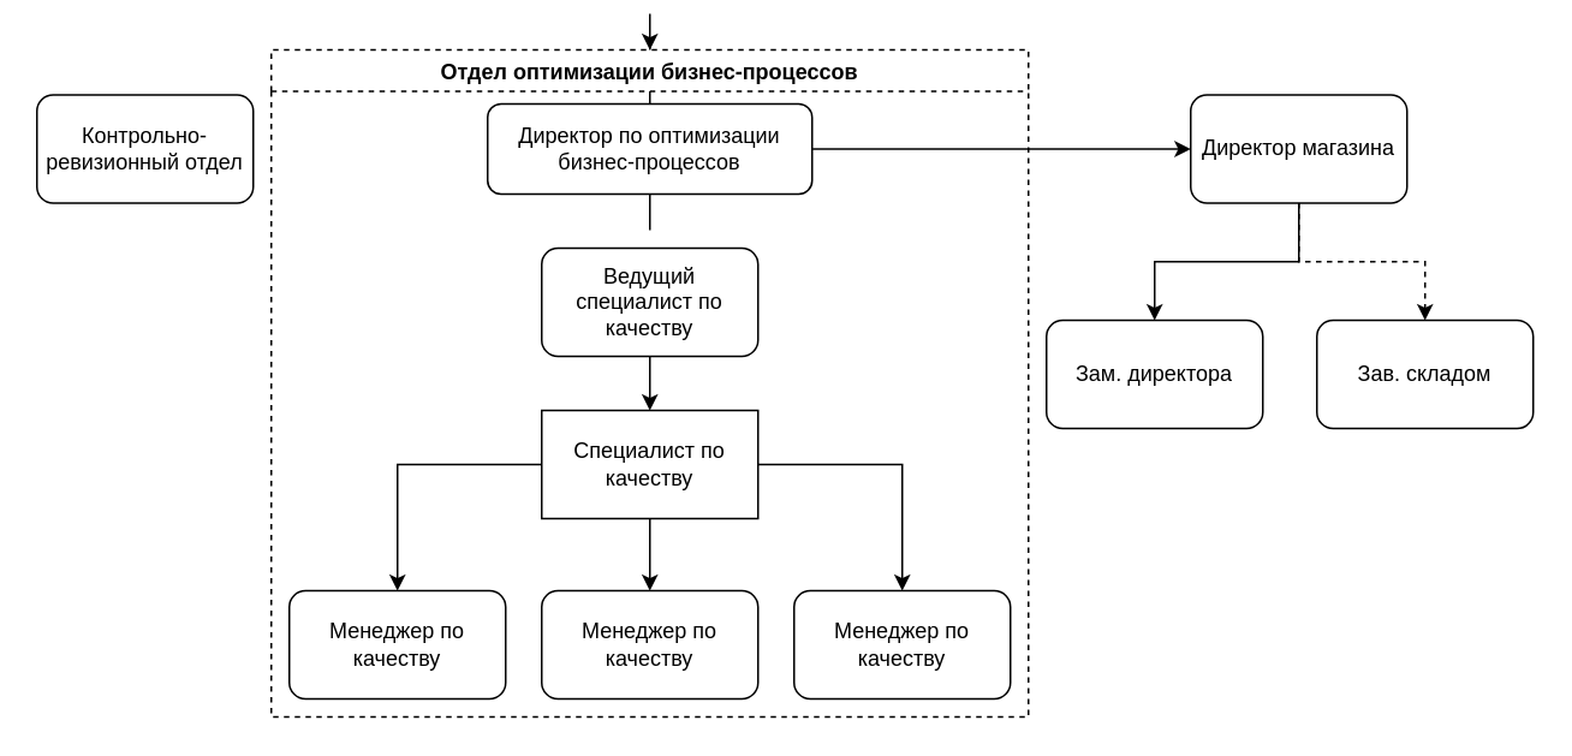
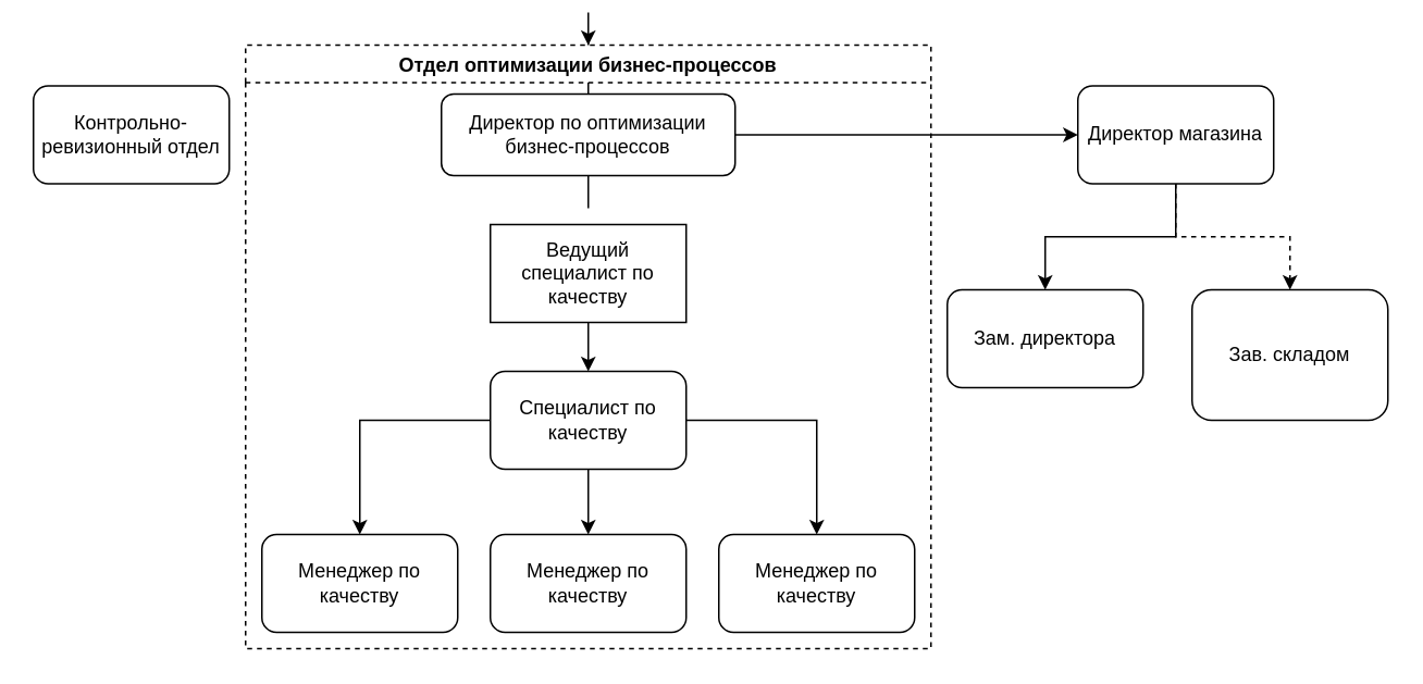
- <mxCell id="6" value="Ведущий специалист по качеству" style="whiteSpace=wrap;html=1;rounded=1;" vertex="1" parent="1"><mxGeometry x="300" y="130" width="120" height="60" as="geometry" /></mxCell>
+ <mxCell id="6" value="Ведущий специалист по качеству" style="whiteSpace=wrap;html=1;rounded=0;" vertex="1" parent="1"><mxGeometry x="300" y="130" width="120" height="60" as="geometry" /></mxCell>
- <mxCell id="18" value="Зав. складом" style="whiteSpace=wrap;html=1;rounded=1;" vertex="1" parent="1"><mxGeometry x="730" y="170" width="120" height="60" as="geometry" /></mxCell>
+ <mxCell id="18" value="Зав. складом" style="whiteSpace=wrap;html=1;rounded=1;" vertex="1" parent="1"><mxGeometry x="730" y="170" width="120" height="80" as="geometry" /></mxCell>
- <mxCell id="10" value="Специалист по качеству" style="whiteSpace=wrap;html=1;rounded=0;" vertex="1" parent="1"><mxGeometry x="300" y="220" width="120" height="60" as="geometry" /></mxCell>
+ <mxCell id="10" value="Специалист по качеству" style="whiteSpace=wrap;html=1;rounded=1;" vertex="1" parent="1"><mxGeometry x="300" y="220" width="120" height="60" as="geometry" /></mxCell>
